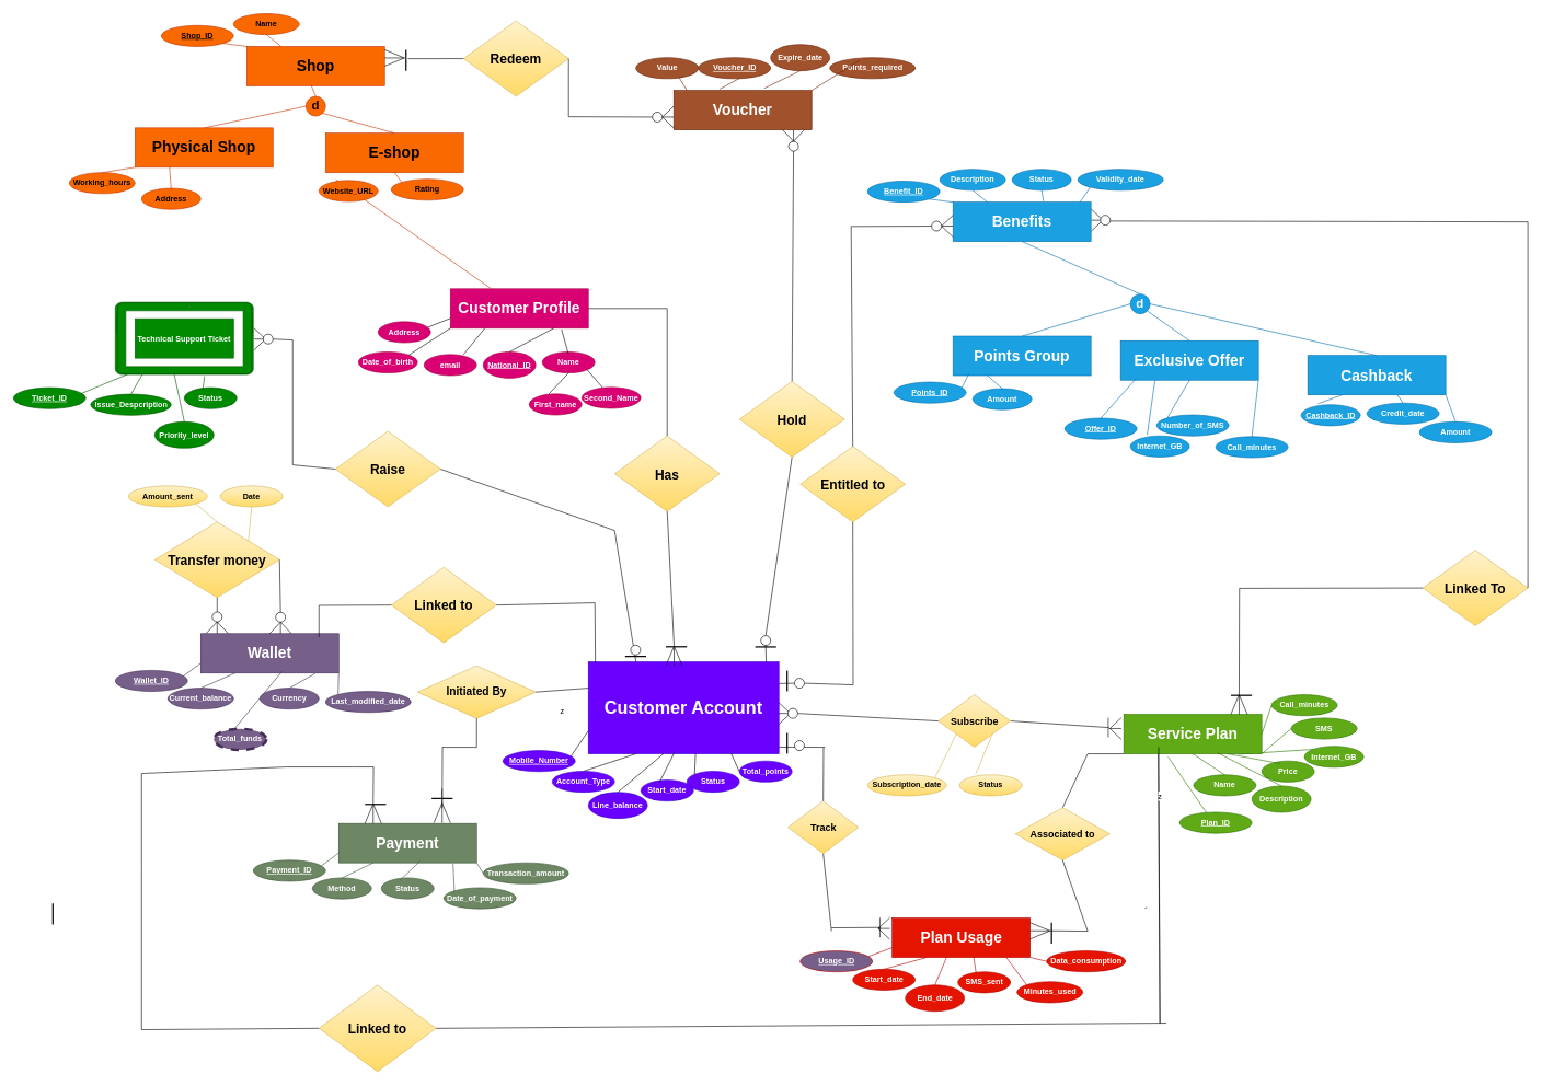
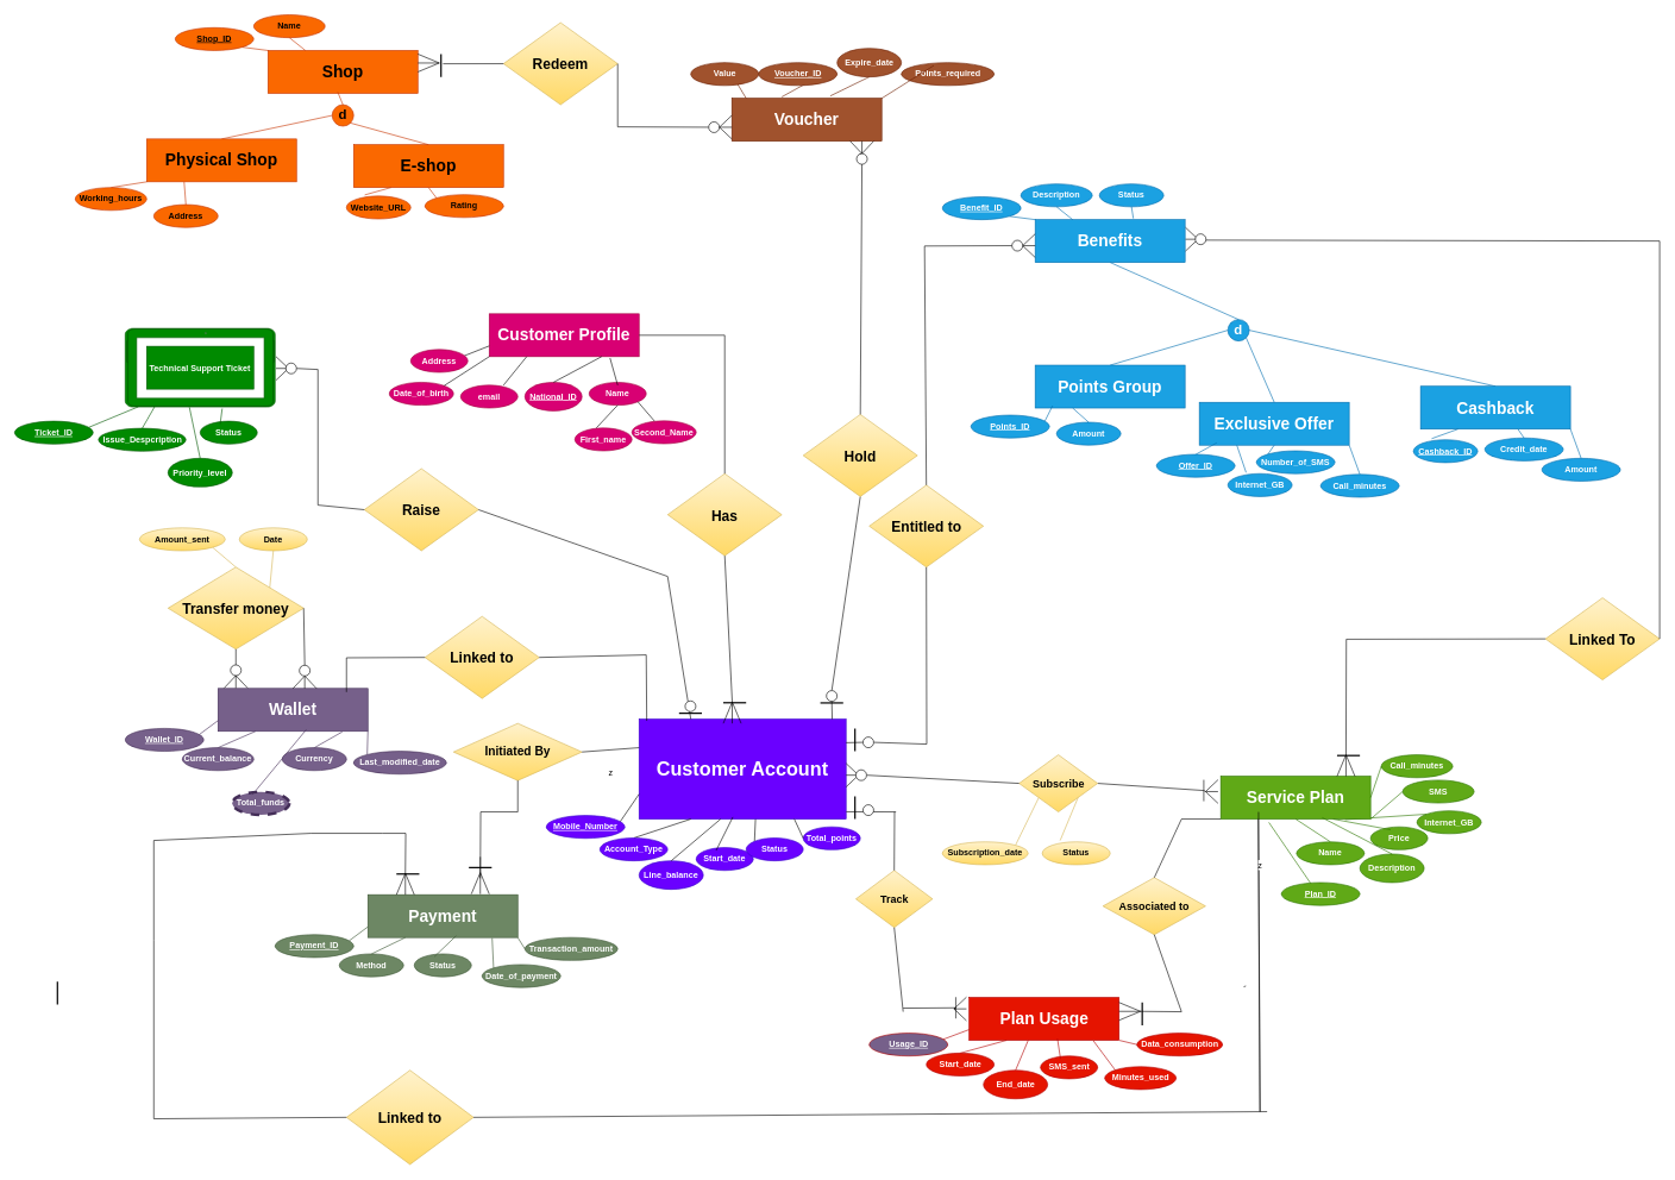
- <mxCell id="85" value="Validity_date" style="ellipse;whiteSpace=wrap;html=1;fontStyle=1;fillColor=#1ba1e2;strokeColor=#006EAF;fontColor=#ffffff;" parent="1" vertex="1"><mxGeometry x="1640" y="257" width="130" height="32" as="geometry" /></mxCell>
- <mxCell id="89" value="" style="endArrow=none;html=1;rounded=0;entryX=0;entryY=1;entryDx=0;entryDy=0;exitX=0.918;exitY=0.013;exitDx=0;exitDy=0;exitPerimeter=0;fillColor=#1ba1e2;strokeColor=#006EAF;" parent="1" source="81" target="85" edge="1"><mxGeometry width="50" height="50" relative="1" as="geometry"><mxPoint x="1530" y="507" as="sourcePoint" /><mxPoint x="1580" y="457" as="targetPoint" /></mxGeometry></mxCell>
- <mxCell id="140" value="" style="endArrow=none;html=1;rounded=0;exitX=0.284;exitY=-0.05;exitDx=0;exitDy=0;fillColor=#fa6800;strokeColor=#C73500;exitPerimeter=0;" parent="1" source="141" target="2" edge="1"><mxGeometry width="50" height="50" relative="1" as="geometry"><mxPoint x="465" y="413" as="sourcePoint" /><mxPoint x="505" y="383" as="targetPoint" /></mxGeometry></mxCell>
+ <mxCell id="140" value="" style="endArrow=none;html=1;rounded=0;entryX=0.25;entryY=1;entryDx=0;entryDy=0;exitX=0.284;exitY=-0.05;exitDx=0;exitDy=0;fillColor=#fa6800;strokeColor=#C73500;exitPerimeter=0;" parent="1" source="141" target="139" edge="1"><mxGeometry width="50" height="50" relative="1" as="geometry"><mxPoint x="465" y="413" as="sourcePoint" /><mxPoint x="505" y="383" as="targetPoint" /></mxGeometry></mxCell>
- <mxCell id="98" value="Exclusive Offer" style="rounded=0;whiteSpace=wrap;html=1;fontSize=23;fillColor=#1ba1e2;strokeColor=#006EAF;fontColor=#ffffff;fontStyle=1" parent="1" vertex="1"><mxGeometry x="1705" y="518" width="210" height="60" as="geometry" /></mxCell>
+ <mxCell id="98" value="Exclusive Offer" style="rounded=0;whiteSpace=wrap;html=1;fontSize=23;fillColor=#1ba1e2;strokeColor=#006EAF;fontColor=#ffffff;fontStyle=1" parent="1" vertex="1"><mxGeometry x="1680" y="563" width="210" height="60" as="geometry" /></mxCell>
